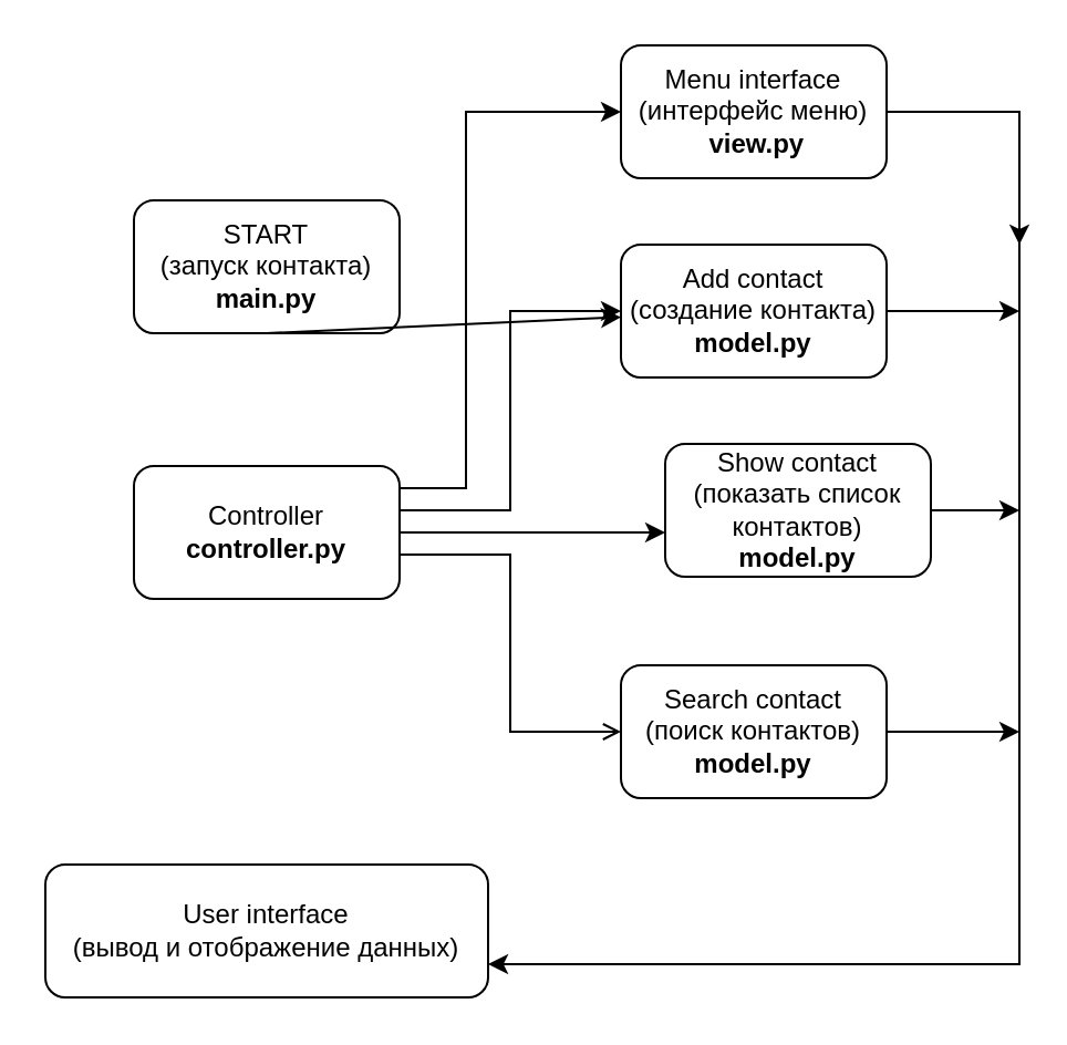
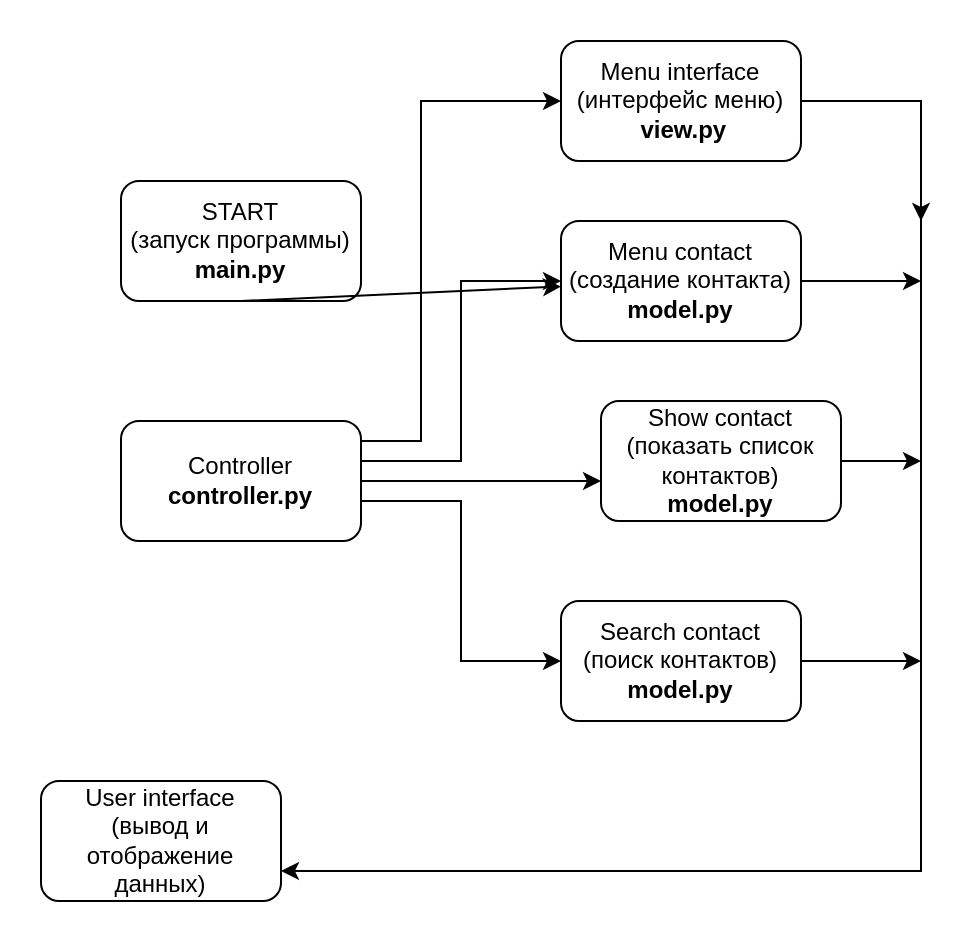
- <mxCell id="2" value="&lt;div&gt;START&lt;br&gt;&lt;/div&gt;&lt;div&gt;(запуск контакта)&lt;/div&gt;&lt;div&gt;&lt;b&gt;main.py&lt;/b&gt;&lt;br&gt;&lt;/div&gt;" style="rounded=1;whiteSpace=wrap;html=1;" vertex="1" parent="1"><mxGeometry x="60" y="90" width="120" height="60" as="geometry" /></mxCell>
+ <mxCell id="2" value="&lt;div&gt;START&lt;br&gt;&lt;/div&gt;&lt;div&gt;(запуск программы)&lt;/div&gt;&lt;div&gt;&lt;b&gt;main.py&lt;/b&gt;&lt;br&gt;&lt;/div&gt;" style="rounded=1;whiteSpace=wrap;html=1;" vertex="1" parent="1"><mxGeometry x="60" y="90" width="120" height="60" as="geometry" /></mxCell>
- <mxCell id="8" value="&lt;div&gt;Add contact&lt;/div&gt;&lt;div&gt;(создание контакта)&lt;/div&gt;&lt;div&gt;&lt;b&gt;model.py&lt;/b&gt;&lt;br&gt;&lt;/div&gt;" style="rounded=1;whiteSpace=wrap;html=1;" vertex="1" parent="1"><mxGeometry x="280" y="110" width="120" height="60" as="geometry" /></mxCell>
+ <mxCell id="8" value="&lt;div&gt;Menu contact&lt;/div&gt;&lt;div&gt;(создание контакта)&lt;/div&gt;&lt;div&gt;&lt;b&gt;model.py&lt;/b&gt;&lt;br&gt;&lt;/div&gt;" style="rounded=1;whiteSpace=wrap;html=1;" vertex="1" parent="1"><mxGeometry x="280" y="110" width="120" height="60" as="geometry" /></mxCell>
- <mxCell id="15" value="" style="edgeStyle=orthogonalEdgeStyle;rounded=0;orthogonalLoop=1;jettySize=auto;html=1;entryX=0;entryY=0.5;entryDx=0;entryDy=0;exitX=1;exitY=0.75;exitDx=0;exitDy=0;endArrow=open;" edge="1" parent="1" source="5" target="12"><mxGeometry relative="1" as="geometry"><mxPoint x="190" y="250" as="sourcePoint" /><mxPoint x="290" y="290" as="targetPoint" /><Array as="points"><mxPoint x="180" y="250" /><mxPoint x="230" y="250" /><mxPoint x="230" y="330" /></Array></mxGeometry></mxCell>
+ <mxCell id="15" value="" style="edgeStyle=orthogonalEdgeStyle;rounded=0;orthogonalLoop=1;jettySize=auto;html=1;entryX=0;entryY=0.5;entryDx=0;entryDy=0;exitX=1;exitY=0.75;exitDx=0;exitDy=0;" edge="1" parent="1" source="5" target="12"><mxGeometry relative="1" as="geometry"><mxPoint x="190" y="250" as="sourcePoint" /><mxPoint x="290" y="290" as="targetPoint" /><Array as="points"><mxPoint x="180" y="250" /><mxPoint x="230" y="250" /><mxPoint x="230" y="330" /></Array></mxGeometry></mxCell>
- <mxCell id="13" value="&lt;div&gt;User interface&lt;/div&gt;&lt;div&gt;(вывод и отображение данных)&lt;br&gt;&lt;/div&gt;" style="rounded=1;whiteSpace=wrap;html=1;" vertex="1" parent="1"><mxGeometry x="20" y="390" width="200" height="60" as="geometry" /></mxCell>
+ <mxCell id="13" value="&lt;div&gt;User interface&lt;/div&gt;&lt;div&gt;(вывод и отображение данных)&lt;br&gt;&lt;/div&gt;" style="rounded=1;whiteSpace=wrap;html=1;" vertex="1" parent="1"><mxGeometry x="20" y="390" width="120" height="60" as="geometry" /></mxCell>
